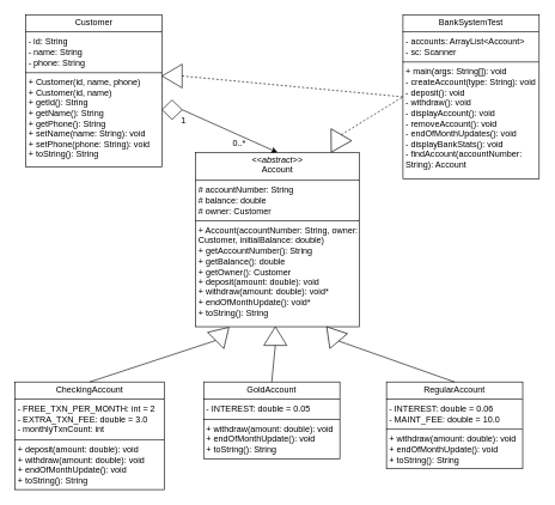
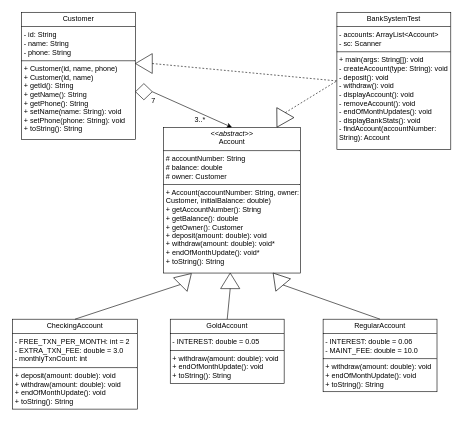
- <mxCell id="20" value="1" style="text;html=1;align=center;verticalAlign=middle;whiteSpace=wrap;rounded=0;" vertex="1" parent="1"><mxGeometry x="225" y="153" width="60" height="30" as="geometry" /></mxCell>
+ <mxCell id="20" value="7" style="text;html=1;align=center;verticalAlign=middle;whiteSpace=wrap;rounded=0;" vertex="1" parent="1"><mxGeometry x="225" y="153" width="60" height="30" as="geometry" /></mxCell>
- <mxCell id="21" value="0..*" style="text;html=1;align=center;verticalAlign=middle;whiteSpace=wrap;rounded=0;" vertex="1" parent="1"><mxGeometry x="303" y="184.5" width="60" height="30" as="geometry" /></mxCell>
+ <mxCell id="21" value="3..*" style="text;html=1;align=center;verticalAlign=middle;whiteSpace=wrap;rounded=0;" vertex="1" parent="1"><mxGeometry x="303" y="184.5" width="60" height="30" as="geometry" /></mxCell>
